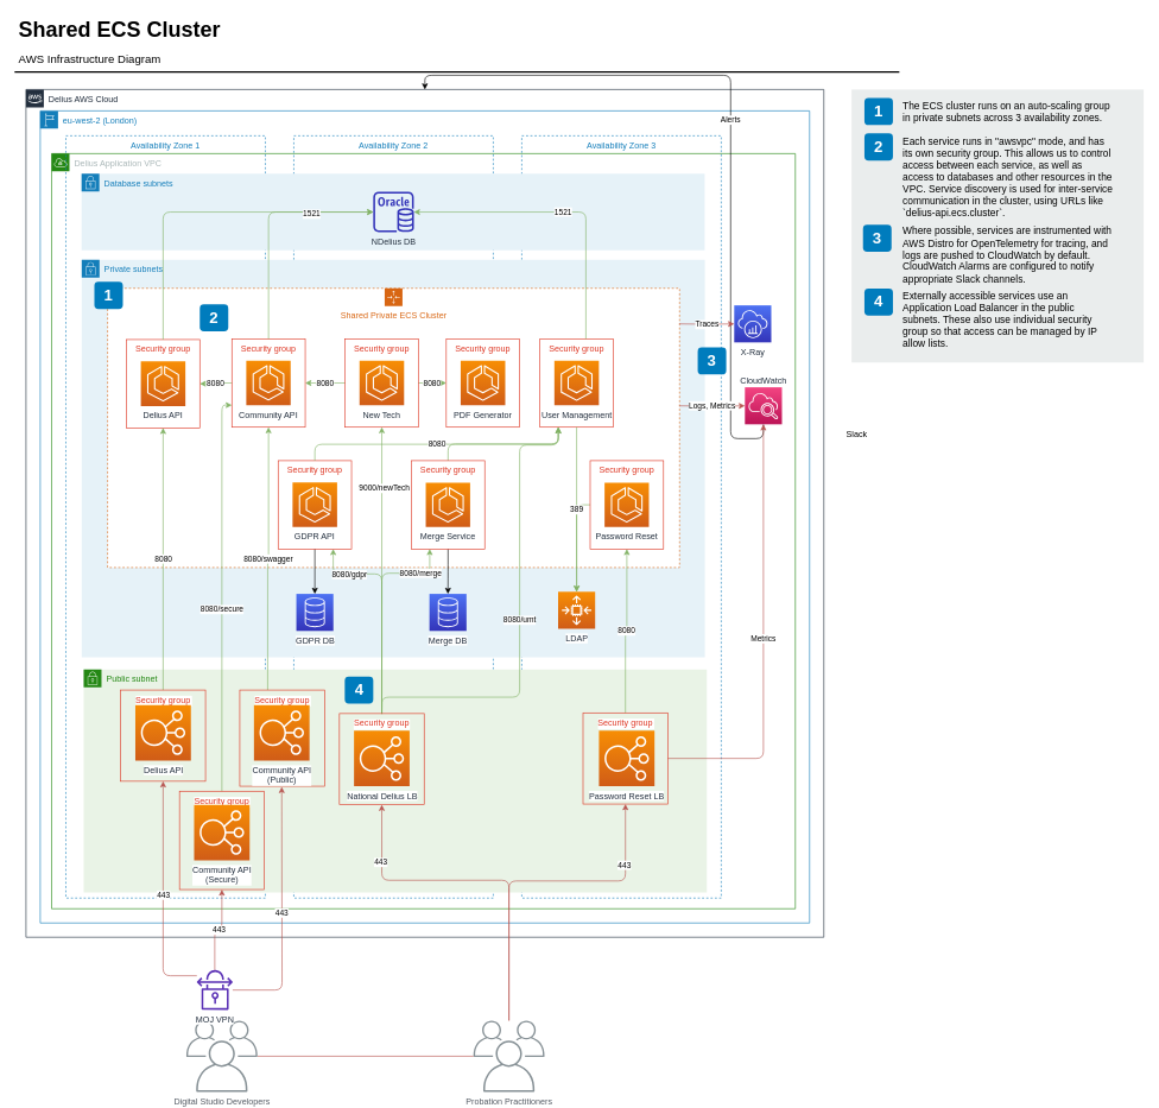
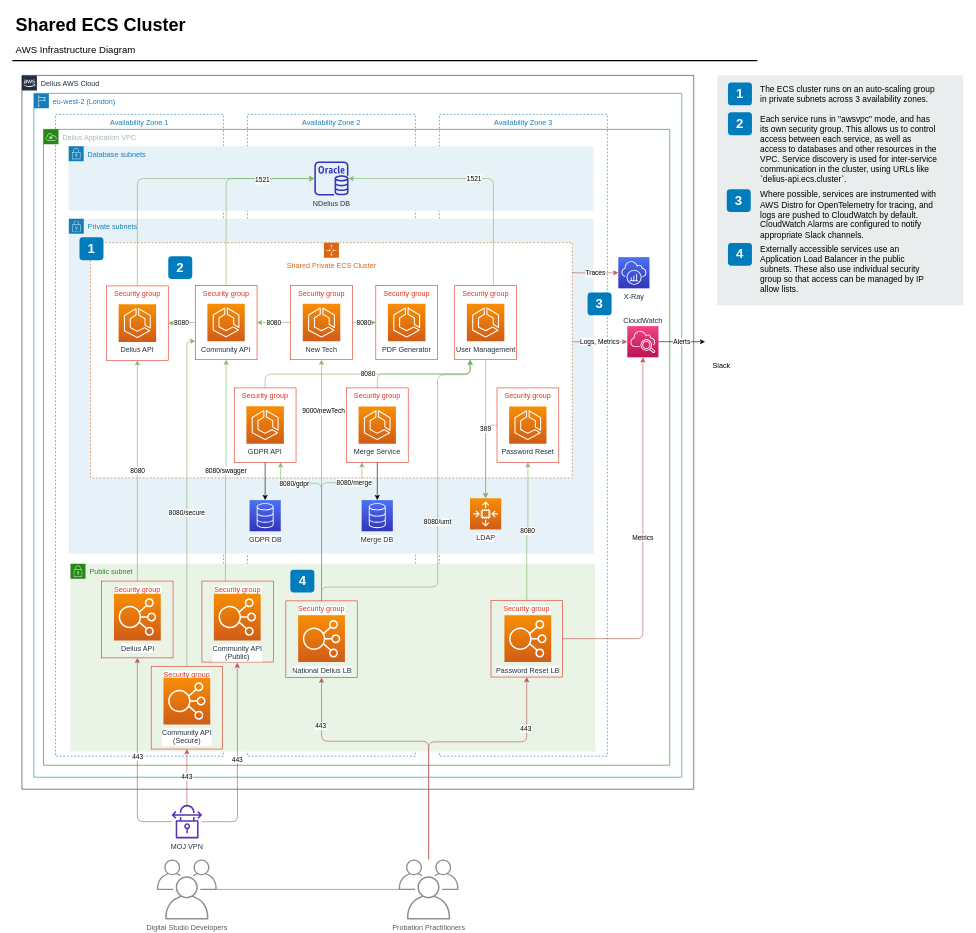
- <mxCell id="19" value="Alerts" style="edgeStyle=orthogonalEdgeStyle;rounded=1;orthogonalLoop=1;jettySize=auto;html=1;endArrow=classic;endFill=1;" edge="1" parent="1" source="20" target="2"><mxGeometry relative="1" as="geometry" /></mxCell>
+ <mxCell id="19" value="Alerts" style="edgeStyle=orthogonalEdgeStyle;rounded=1;orthogonalLoop=1;jettySize=auto;html=1;endArrow=classic;endFill=1;" edge="1" parent="1" source="20" target="104"><mxGeometry relative="1" as="geometry" /></mxCell>
- <mxCell id="83" value="MOJ VPN" style="outlineConnect=0;fontColor=#232F3E;gradientColor=none;fillColor=#5A30B5;strokeColor=none;dashed=0;verticalLabelPosition=bottom;verticalAlign=top;align=center;html=1;fontSize=12;fontStyle=0;aspect=fixed;pointerEvents=1;shape=mxgraph.aws4.vpn_connection;labelBackgroundColor=#ffffff;" vertex="1" parent="1"><mxGeometry x="275.87" y="1361" width="50.26" height="56" as="geometry" /></mxCell>
+ <mxCell id="83" value="MOJ VPN" style="outlineConnect=0;fontColor=#232F3E;gradientColor=none;fillColor=#5A30B5;strokeColor=none;dashed=0;verticalLabelPosition=bottom;verticalAlign=top;align=center;html=1;fontSize=12;fontStyle=0;aspect=fixed;pointerEvents=1;shape=mxgraph.aws4.vpn_connection;labelBackgroundColor=#ffffff;" vertex="1" parent="1"><mxGeometry x="285.87" y="1341" width="50.26" height="56" as="geometry" /></mxCell>
